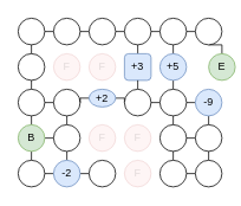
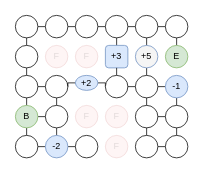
- <mxCell id="30" value="+5" style="ellipse;whiteSpace=wrap;html=1;aspect=fixed;labelBackgroundColor=none;rounded=0;fillColor=#dae8fc;strokeColor=#6c8ebf;" parent="1" vertex="1"><mxGeometry x="180" y="60" width="30" height="30" as="geometry" /></mxCell>
+ <mxCell id="30" value="+5" style="ellipse;whiteSpace=wrap;html=1;aspect=fixed;labelBackgroundColor=none;rounded=0;fillColor=#f5f5f5;strokeColor=#6c8ebf;" parent="1" vertex="1"><mxGeometry x="180" y="60" width="30" height="30" as="geometry" /></mxCell>
- <mxCell id="36" value="E" style="ellipse;whiteSpace=wrap;html=1;aspect=fixed;labelBackgroundColor=none;rounded=0;fillColor=#d5e8d4;strokeColor=#82b366;" parent="1" vertex="1"><mxGeometry x="235" y="60" width="30" height="30" as="geometry" /></mxCell>
+ <mxCell id="36" value="E" style="ellipse;whiteSpace=wrap;html=1;aspect=fixed;labelBackgroundColor=none;rounded=0;fillColor=#d5e8d4;strokeColor=#82b366;" parent="1" vertex="1"><mxGeometry x="220" y="60" width="30" height="30" as="geometry" /></mxCell>
- <mxCell id="38" value="-9" style="ellipse;whiteSpace=wrap;html=1;aspect=fixed;labelBackgroundColor=none;rounded=0;fillColor=#dae8fc;strokeColor=#6c8ebf;" parent="1" vertex="1"><mxGeometry x="220" y="100" width="30" height="30" as="geometry" /></mxCell>
+ <mxCell id="38" value="-1" style="ellipse;whiteSpace=wrap;html=1;aspect=fixed;labelBackgroundColor=none;rounded=0;fillColor=#dae8fc;strokeColor=#6c8ebf;" parent="1" vertex="1"><mxGeometry x="220" y="100" width="30" height="30" as="geometry" /></mxCell>
